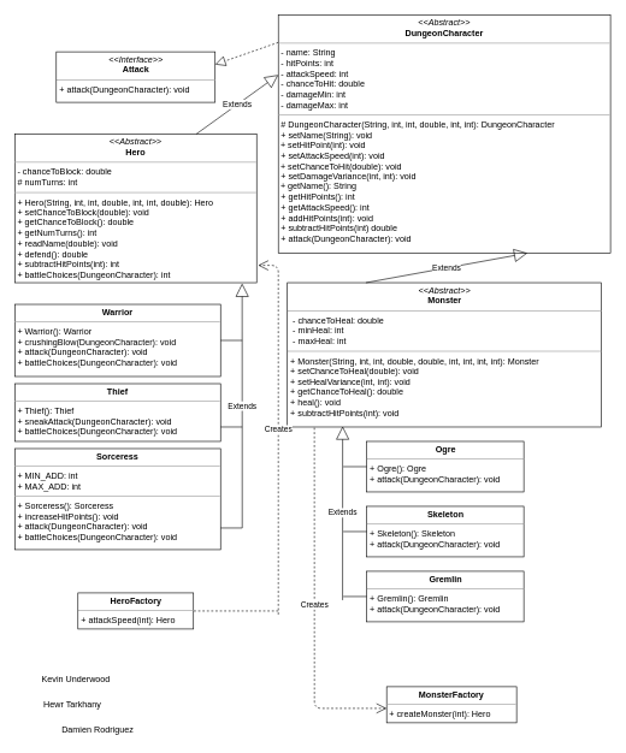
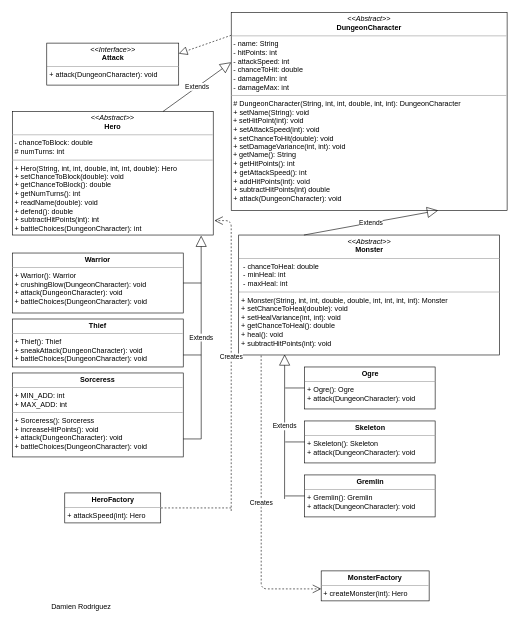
- <mxCell id="28" value="Kevin Underwood" style="text;html=1;strokeColor=none;fillColor=none;align=center;verticalAlign=middle;whiteSpace=wrap;rounded=0;" vertex="1" parent="1"><mxGeometry x="45" y="931" width="120" height="20" as="geometry" /></mxCell>
- <mxCell id="29" value="Hewr Tarkhany" style="text;html=1;strokeColor=none;fillColor=none;align=center;verticalAlign=middle;whiteSpace=wrap;rounded=0;" vertex="1" parent="1"><mxGeometry x="45" y="966" width="110" height="20" as="geometry" /></mxCell>
